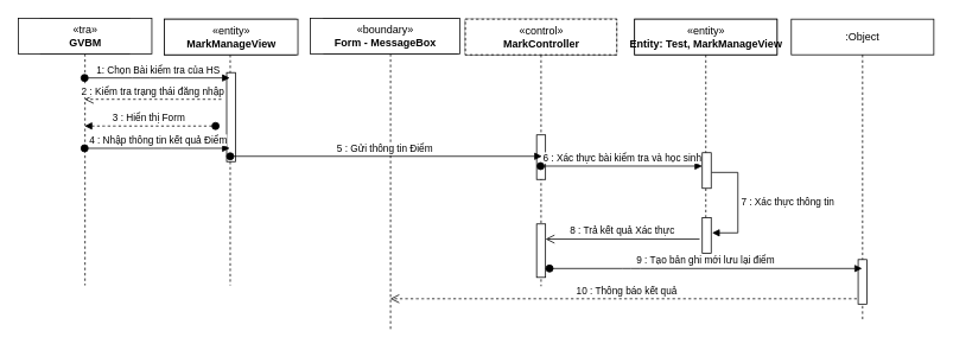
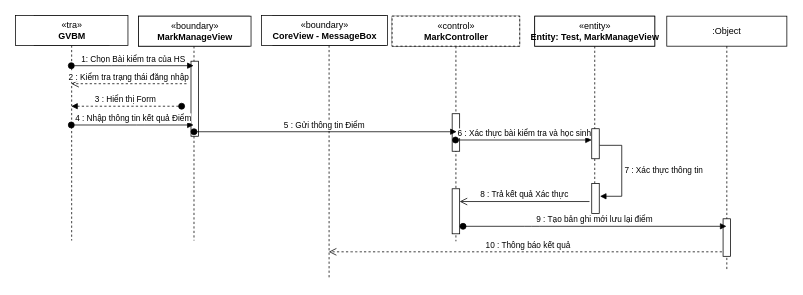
- <mxCell id="8" value="«boundary»&lt;br&gt;&lt;b&gt;Form - MessageBox&lt;/b&gt;" style="html=1;" parent="7" vertex="1"><mxGeometry x="-15" width="168" height="40" as="geometry" /></mxCell>
+ <mxCell id="8" value="«boundary»&lt;br&gt;&lt;b&gt;CoreView - MessageBox&lt;/b&gt;" style="html=1;" parent="7" vertex="1"><mxGeometry x="-15" width="168" height="40" as="geometry" /></mxCell>
- <mxCell id="5" value="«entity»&lt;br&gt;&lt;b&gt;MarkManageView&lt;/b&gt;" style="html=1;" parent="4" vertex="1"><mxGeometry width="150" height="40" as="geometry" /></mxCell>
+ <mxCell id="5" value="«boundary»&lt;br&gt;&lt;b&gt;MarkManageView&lt;/b&gt;" style="html=1;" parent="4" vertex="1"><mxGeometry width="150" height="40" as="geometry" /></mxCell>
